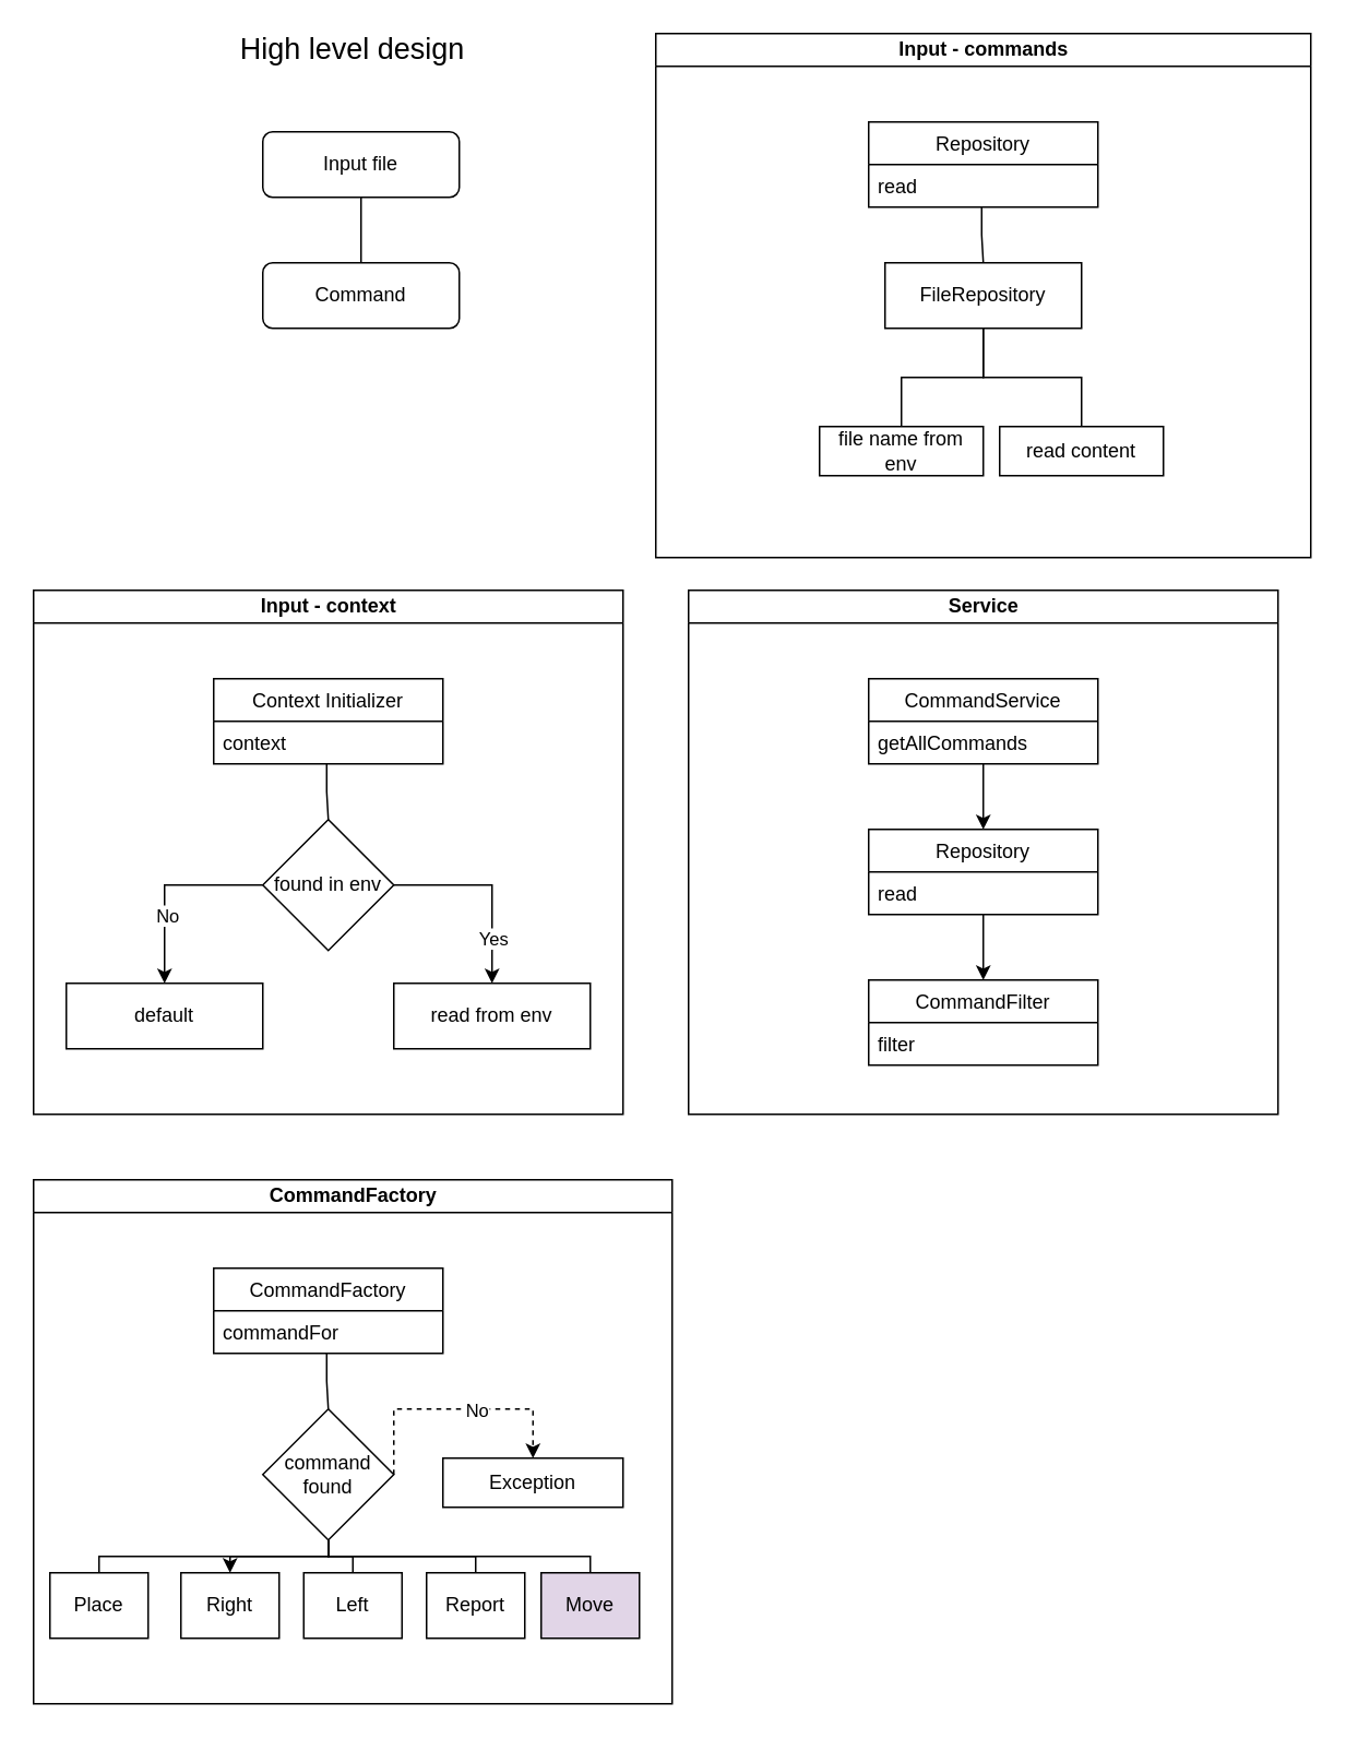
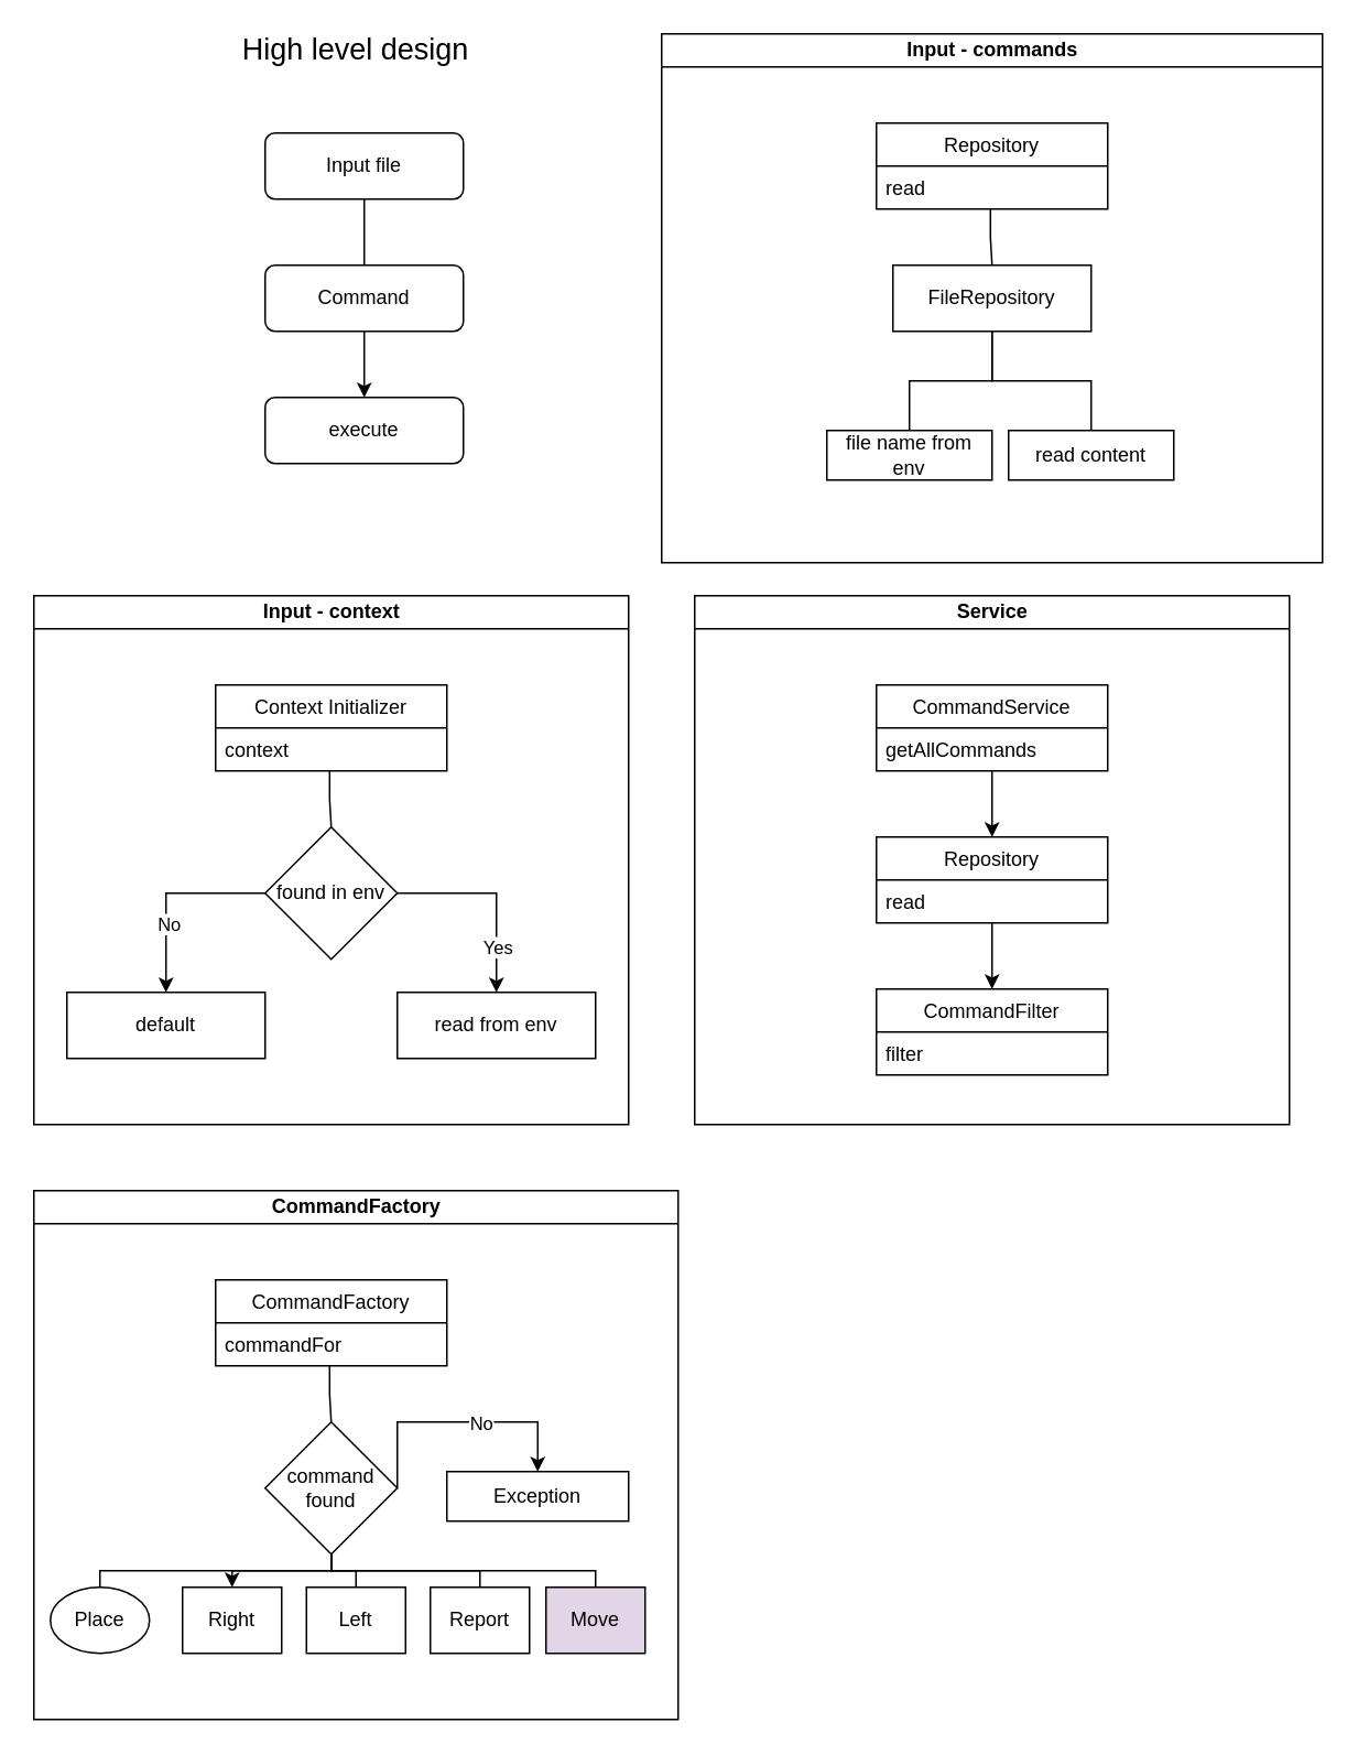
+ <mxCell id="4" value="" style="edgeStyle=orthogonalEdgeStyle;rounded=0;orthogonalLoop=1;jettySize=auto;html=1;" edge="1" parent="1" source="5" target="6"><mxGeometry relative="1" as="geometry" /></mxCell>
+ <mxCell id="6" value="execute" style="rounded=1;whiteSpace=wrap;html=1;fontSize=12;glass=0;strokeWidth=1;shadow=0;" parent="1" vertex="1"><mxGeometry x="160" y="240" width="120" height="40" as="geometry" /></mxCell>
- <mxCell id="53" style="edgeStyle=orthogonalEdgeStyle;rounded=0;orthogonalLoop=1;jettySize=auto;html=1;entryX=0.5;entryY=0;entryDx=0;entryDy=0;exitX=1;exitY=0.5;exitDx=0;exitDy=0;dashed=1;" edge="1" parent="37" source="41" target="52"><mxGeometry relative="1" as="geometry"><mxPoint x="230" y="-170" as="sourcePoint" /><mxPoint x="290" y="-110" as="targetPoint" /><Array as="points"><mxPoint x="220" y="140" /><mxPoint x="305" y="140" /></Array></mxGeometry></mxCell>
+ <mxCell id="53" style="edgeStyle=orthogonalEdgeStyle;rounded=0;orthogonalLoop=1;jettySize=auto;html=1;entryX=0.5;entryY=0;entryDx=0;entryDy=0;exitX=1;exitY=0.5;exitDx=0;exitDy=0;" edge="1" parent="37" source="41" target="52"><mxGeometry relative="1" as="geometry"><mxPoint x="230" y="-170" as="sourcePoint" /><mxPoint x="290" y="-110" as="targetPoint" /><Array as="points"><mxPoint x="220" y="140" /><mxPoint x="305" y="140" /></Array></mxGeometry></mxCell>
- <mxCell id="49" value="Place" style="whiteSpace=wrap;html=1;align=center;verticalAlign=middle;treeFolding=1;treeMoving=1;newEdgeStyle={&quot;edgeStyle&quot;:&quot;elbowEdgeStyle&quot;,&quot;startArrow&quot;:&quot;none&quot;,&quot;endArrow&quot;:&quot;none&quot;};" vertex="1" parent="37"><mxGeometry x="10" y="240" width="60" height="40" as="geometry" /></mxCell>
+ <mxCell id="49" value="Place" style="ellipse;whiteSpace=wrap;html=1;align=center;verticalAlign=middle;treeFolding=1;treeMoving=1;newEdgeStyle={&quot;edgeStyle&quot;:&quot;elbowEdgeStyle&quot;,&quot;startArrow&quot;:&quot;none&quot;,&quot;endArrow&quot;:&quot;none&quot;};" vertex="1" parent="37"><mxGeometry x="10" y="240" width="60" height="40" as="geometry" /></mxCell>
